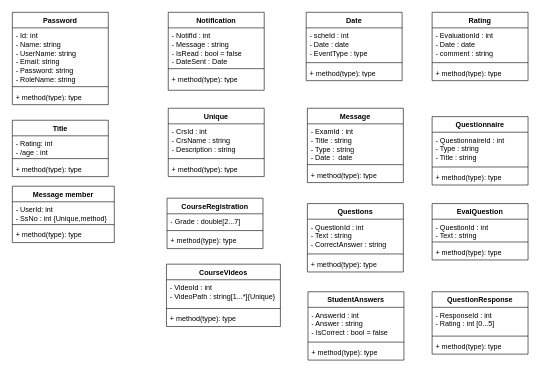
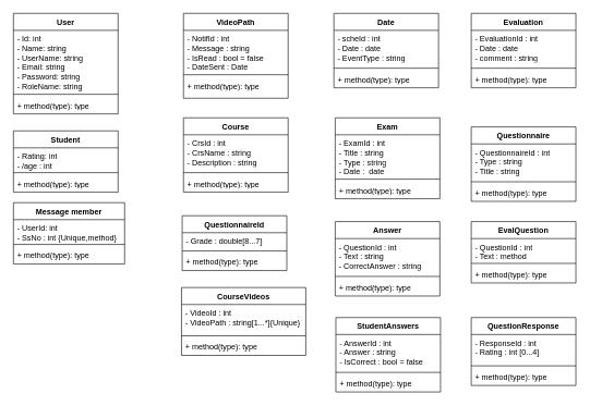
- <mxCell id="2" value="Password" style="swimlane;fontStyle=1;align=center;verticalAlign=top;childLayout=stackLayout;horizontal=1;startSize=26;horizontalStack=0;resizeParent=1;resizeParentMax=0;resizeLast=0;collapsible=1;marginBottom=0;whiteSpace=wrap;html=1;" vertex="1" parent="1"><mxGeometry x="20" y="20" width="160" height="154" as="geometry" /></mxCell>
+ <mxCell id="2" value="User" style="swimlane;fontStyle=1;align=center;verticalAlign=top;childLayout=stackLayout;horizontal=1;startSize=26;horizontalStack=0;resizeParent=1;resizeParentMax=0;resizeLast=0;collapsible=1;marginBottom=0;whiteSpace=wrap;html=1;" vertex="1" parent="1"><mxGeometry x="20" y="20" width="160" height="154" as="geometry" /></mxCell>
- <mxCell id="42" value="Notification" style="swimlane;fontStyle=1;align=center;verticalAlign=top;childLayout=stackLayout;horizontal=1;startSize=26;horizontalStack=0;resizeParent=1;resizeParentMax=0;resizeLast=0;collapsible=1;marginBottom=0;whiteSpace=wrap;html=1;" vertex="1" parent="1"><mxGeometry x="280" y="20" width="160" height="130" as="geometry" /></mxCell>
+ <mxCell id="42" value="VideoPath" style="swimlane;fontStyle=1;align=center;verticalAlign=top;childLayout=stackLayout;horizontal=1;startSize=26;horizontalStack=0;resizeParent=1;resizeParentMax=0;resizeLast=0;collapsible=1;marginBottom=0;whiteSpace=wrap;html=1;" vertex="1" parent="1"><mxGeometry x="280" y="20" width="160" height="130" as="geometry" /></mxCell>
- <mxCell id="46" value="Rating" style="swimlane;fontStyle=1;align=center;verticalAlign=top;childLayout=stackLayout;horizontal=1;startSize=26;horizontalStack=0;resizeParent=1;resizeParentMax=0;resizeLast=0;collapsible=1;marginBottom=0;whiteSpace=wrap;html=1;" vertex="1" parent="1"><mxGeometry x="720" y="20" width="160" height="114" as="geometry" /></mxCell>
+ <mxCell id="46" value="Evaluation" style="swimlane;fontStyle=1;align=center;verticalAlign=top;childLayout=stackLayout;horizontal=1;startSize=26;horizontalStack=0;resizeParent=1;resizeParentMax=0;resizeLast=0;collapsible=1;marginBottom=0;whiteSpace=wrap;html=1;" vertex="1" parent="1"><mxGeometry x="720" y="20" width="160" height="114" as="geometry" /></mxCell>
- <mxCell id="23" value="- scheId : int&lt;div&gt;- Date : date&lt;/div&gt;&lt;div&gt;- EventType : type&lt;/div&gt;" style="text;strokeColor=none;fillColor=none;align=left;verticalAlign=top;spacingLeft=4;spacingRight=4;overflow=hidden;rotatable=0;points=[[0,0.5],[1,0.5]];portConstraint=eastwest;whiteSpace=wrap;html=1;" vertex="1" parent="22"><mxGeometry y="26" width="160" height="54" as="geometry" /></mxCell>
+ <mxCell id="23" value="- scheId : int&lt;div&gt;- Date : date&lt;/div&gt;&lt;div&gt;- EventType : string&lt;/div&gt;" style="text;strokeColor=none;fillColor=none;align=left;verticalAlign=top;spacingLeft=4;spacingRight=4;overflow=hidden;rotatable=0;points=[[0,0.5],[1,0.5]];portConstraint=eastwest;whiteSpace=wrap;html=1;" vertex="1" parent="22"><mxGeometry y="26" width="160" height="54" as="geometry" /></mxCell>
- <mxCell id="14" value="Unique" style="swimlane;fontStyle=1;align=center;verticalAlign=top;childLayout=stackLayout;horizontal=1;startSize=26;horizontalStack=0;resizeParent=1;resizeParentMax=0;resizeLast=0;collapsible=1;marginBottom=0;whiteSpace=wrap;html=1;" vertex="1" parent="1"><mxGeometry x="280" y="180" width="160" height="114" as="geometry" /></mxCell>
+ <mxCell id="14" value="Course" style="swimlane;fontStyle=1;align=center;verticalAlign=top;childLayout=stackLayout;horizontal=1;startSize=26;horizontalStack=0;resizeParent=1;resizeParentMax=0;resizeLast=0;collapsible=1;marginBottom=0;whiteSpace=wrap;html=1;" vertex="1" parent="1"><mxGeometry x="280" y="180" width="160" height="114" as="geometry" /></mxCell>
- <mxCell id="30" value="Message" style="swimlane;fontStyle=1;align=center;verticalAlign=top;childLayout=stackLayout;horizontal=1;startSize=26;horizontalStack=0;resizeParent=1;resizeParentMax=0;resizeLast=0;collapsible=1;marginBottom=0;whiteSpace=wrap;html=1;" vertex="1" parent="1"><mxGeometry x="512" y="180" width="160" height="124" as="geometry" /></mxCell>
+ <mxCell id="30" value="Exam" style="swimlane;fontStyle=1;align=center;verticalAlign=top;childLayout=stackLayout;horizontal=1;startSize=26;horizontalStack=0;resizeParent=1;resizeParentMax=0;resizeLast=0;collapsible=1;marginBottom=0;whiteSpace=wrap;html=1;" vertex="1" parent="1"><mxGeometry x="512" y="180" width="160" height="124" as="geometry" /></mxCell>
- <mxCell id="6" value="Title" style="swimlane;fontStyle=1;align=center;verticalAlign=top;childLayout=stackLayout;horizontal=1;startSize=26;horizontalStack=0;resizeParent=1;resizeParentMax=0;resizeLast=0;collapsible=1;marginBottom=0;whiteSpace=wrap;html=1;" vertex="1" parent="1"><mxGeometry x="20" y="200" width="160" height="94" as="geometry"><mxRectangle x="190" y="400" width="80" height="30" as="alternateBounds" /></mxGeometry></mxCell>
+ <mxCell id="6" value="Student" style="swimlane;fontStyle=1;align=center;verticalAlign=top;childLayout=stackLayout;horizontal=1;startSize=26;horizontalStack=0;resizeParent=1;resizeParentMax=0;resizeLast=0;collapsible=1;marginBottom=0;whiteSpace=wrap;html=1;" vertex="1" parent="1"><mxGeometry x="20" y="200" width="160" height="94" as="geometry"><mxRectangle x="190" y="400" width="80" height="30" as="alternateBounds" /></mxGeometry></mxCell>
- <mxCell id="18" value="CourseRegistration" style="swimlane;fontStyle=1;align=center;verticalAlign=top;childLayout=stackLayout;horizontal=1;startSize=26;horizontalStack=0;resizeParent=1;resizeParentMax=0;resizeLast=0;collapsible=1;marginBottom=0;whiteSpace=wrap;html=1;" vertex="1" parent="1"><mxGeometry x="278" y="330" width="160" height="84" as="geometry" /></mxCell>
+ <mxCell id="18" value="QuestionnaireId" style="swimlane;fontStyle=1;align=center;verticalAlign=top;childLayout=stackLayout;horizontal=1;startSize=26;horizontalStack=0;resizeParent=1;resizeParentMax=0;resizeLast=0;collapsible=1;marginBottom=0;whiteSpace=wrap;html=1;" vertex="1" parent="1"><mxGeometry x="278" y="330" width="160" height="84" as="geometry" /></mxCell>
- <mxCell id="34" value="Questions" style="swimlane;fontStyle=1;align=center;verticalAlign=top;childLayout=stackLayout;horizontal=1;startSize=26;horizontalStack=0;resizeParent=1;resizeParentMax=0;resizeLast=0;collapsible=1;marginBottom=0;whiteSpace=wrap;html=1;" vertex="1" parent="1"><mxGeometry x="512" y="339" width="160" height="114" as="geometry" /></mxCell>
+ <mxCell id="34" value="Answer" style="swimlane;fontStyle=1;align=center;verticalAlign=top;childLayout=stackLayout;horizontal=1;startSize=26;horizontalStack=0;resizeParent=1;resizeParentMax=0;resizeLast=0;collapsible=1;marginBottom=0;whiteSpace=wrap;html=1;" vertex="1" parent="1"><mxGeometry x="512" y="339" width="160" height="114" as="geometry" /></mxCell>
- <mxCell id="19" value="- Grade : double[2...7]" style="text;strokeColor=none;fillColor=none;align=left;verticalAlign=top;spacingLeft=4;spacingRight=4;overflow=hidden;rotatable=0;points=[[0,0.5],[1,0.5]];portConstraint=eastwest;whiteSpace=wrap;html=1;" vertex="1" parent="18"><mxGeometry y="26" width="160" height="24" as="geometry" /></mxCell>
+ <mxCell id="19" value="- Grade : double[8...7]" style="text;strokeColor=none;fillColor=none;align=left;verticalAlign=top;spacingLeft=4;spacingRight=4;overflow=hidden;rotatable=0;points=[[0,0.5],[1,0.5]];portConstraint=eastwest;whiteSpace=wrap;html=1;" vertex="1" parent="18"><mxGeometry y="26" width="160" height="24" as="geometry" /></mxCell>
- <mxCell id="55" value="- QuestionId : int&lt;div&gt;- Text : string&amp;nbsp;&amp;nbsp;&lt;/div&gt;" style="text;strokeColor=none;fillColor=none;align=left;verticalAlign=top;spacingLeft=4;spacingRight=4;overflow=hidden;rotatable=0;points=[[0,0.5],[1,0.5]];portConstraint=eastwest;whiteSpace=wrap;html=1;" vertex="1" parent="54"><mxGeometry y="26" width="160" height="34" as="geometry" /></mxCell>
+ <mxCell id="55" value="- QuestionId : int&lt;div&gt;- Text : method&amp;nbsp;&amp;nbsp;&lt;/div&gt;" style="text;strokeColor=none;fillColor=none;align=left;verticalAlign=top;spacingLeft=4;spacingRight=4;overflow=hidden;rotatable=0;points=[[0,0.5],[1,0.5]];portConstraint=eastwest;whiteSpace=wrap;html=1;" vertex="1" parent="54"><mxGeometry y="26" width="160" height="34" as="geometry" /></mxCell>
- <mxCell id="59" value="- ResponseId : int&lt;div&gt;- Rating : int [0...5]&lt;/div&gt;" style="text;strokeColor=none;fillColor=none;align=left;verticalAlign=top;spacingLeft=4;spacingRight=4;overflow=hidden;rotatable=0;points=[[0,0.5],[1,0.5]];portConstraint=eastwest;whiteSpace=wrap;html=1;" vertex="1" parent="58"><mxGeometry y="26" width="160" height="44" as="geometry" /></mxCell>
+ <mxCell id="59" value="- ResponseId : int&lt;div&gt;- Rating : int [0...4]&lt;/div&gt;" style="text;strokeColor=none;fillColor=none;align=left;verticalAlign=top;spacingLeft=4;spacingRight=4;overflow=hidden;rotatable=0;points=[[0,0.5],[1,0.5]];portConstraint=eastwest;whiteSpace=wrap;html=1;" vertex="1" parent="58"><mxGeometry y="26" width="160" height="44" as="geometry" /></mxCell>
